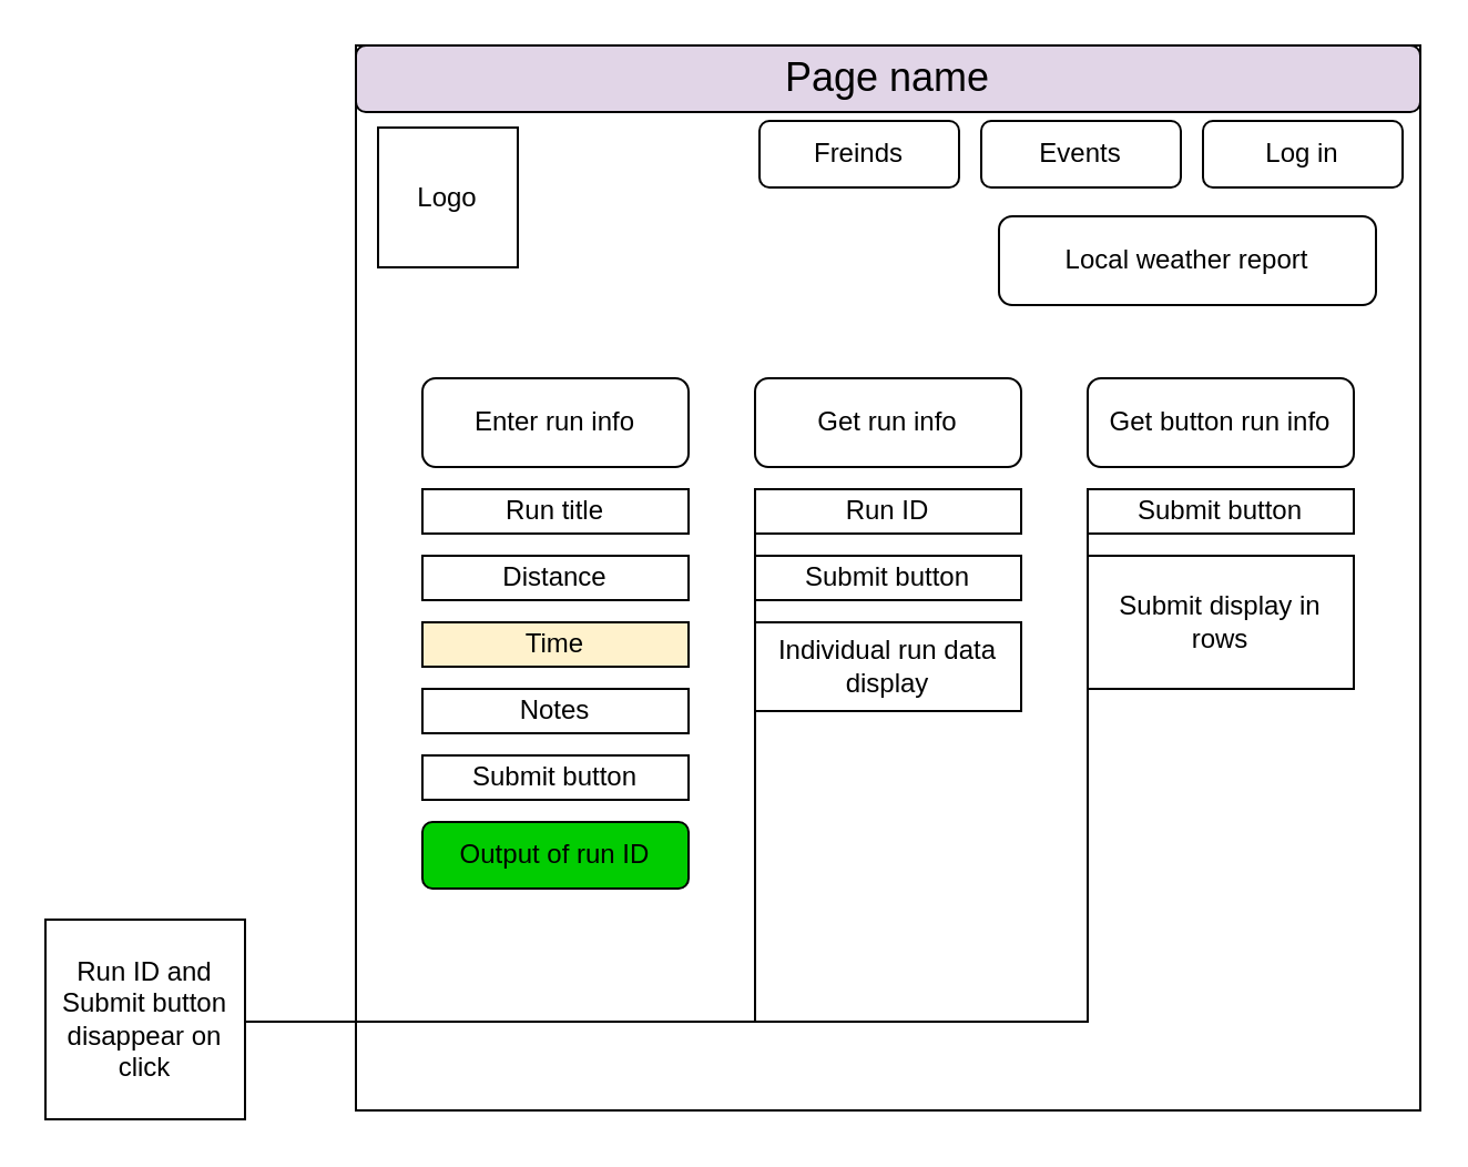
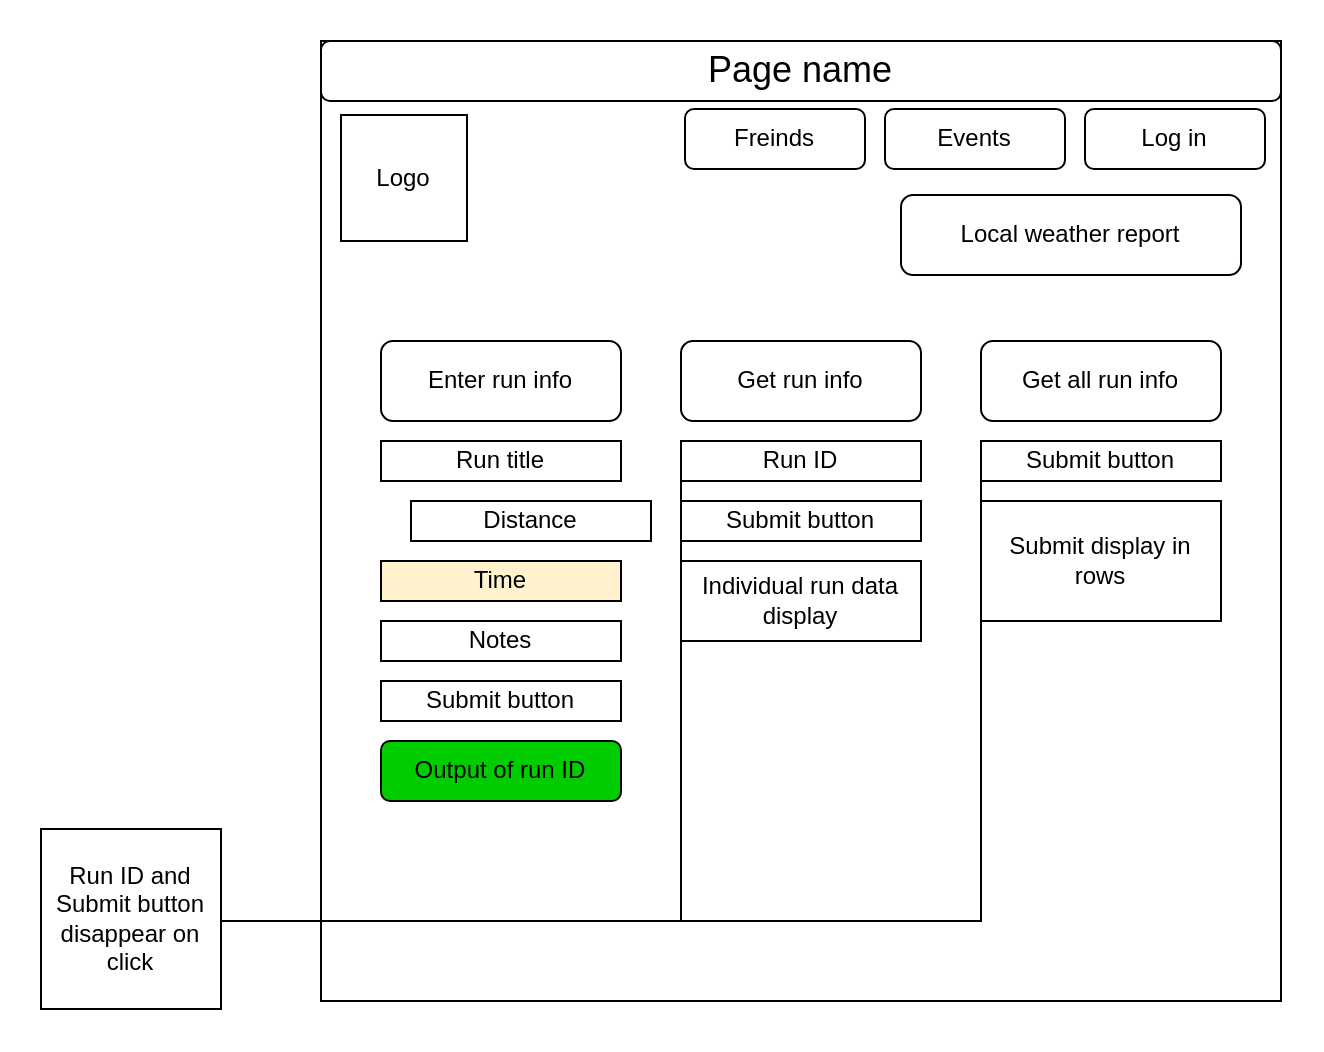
- <mxCell id="3" value="&lt;span style=&quot;font-size: 18px;&quot;&gt;Page name&lt;/span&gt;" style="rounded=1;whiteSpace=wrap;html=1;fillColor=#e1d5e7;" vertex="1" parent="1"><mxGeometry x="160" y="20" width="480" height="30" as="geometry" /></mxCell>
+ <mxCell id="3" value="&lt;span style=&quot;font-size: 18px;&quot;&gt;Page name&lt;/span&gt;" style="rounded=1;whiteSpace=wrap;html=1;" vertex="1" parent="1"><mxGeometry x="160" y="20" width="480" height="30" as="geometry" /></mxCell>
- <mxCell id="17" value="Get button run info" style="rounded=1;whiteSpace=wrap;html=1;" vertex="1" parent="1"><mxGeometry x="490" y="170" width="120" height="40" as="geometry" /></mxCell>
+ <mxCell id="17" value="Get all run info" style="rounded=1;whiteSpace=wrap;html=1;" vertex="1" parent="1"><mxGeometry x="490" y="170" width="120" height="40" as="geometry" /></mxCell>
- <mxCell id="7" value="Distance" style="rounded=0;whiteSpace=wrap;html=1;" vertex="1" parent="1"><mxGeometry x="190" y="250" width="120" height="20" as="geometry" /></mxCell>
+ <mxCell id="7" value="Distance" style="rounded=0;whiteSpace=wrap;html=1;" vertex="1" parent="1"><mxGeometry x="205" y="250" width="120" height="20" as="geometry" /></mxCell>
